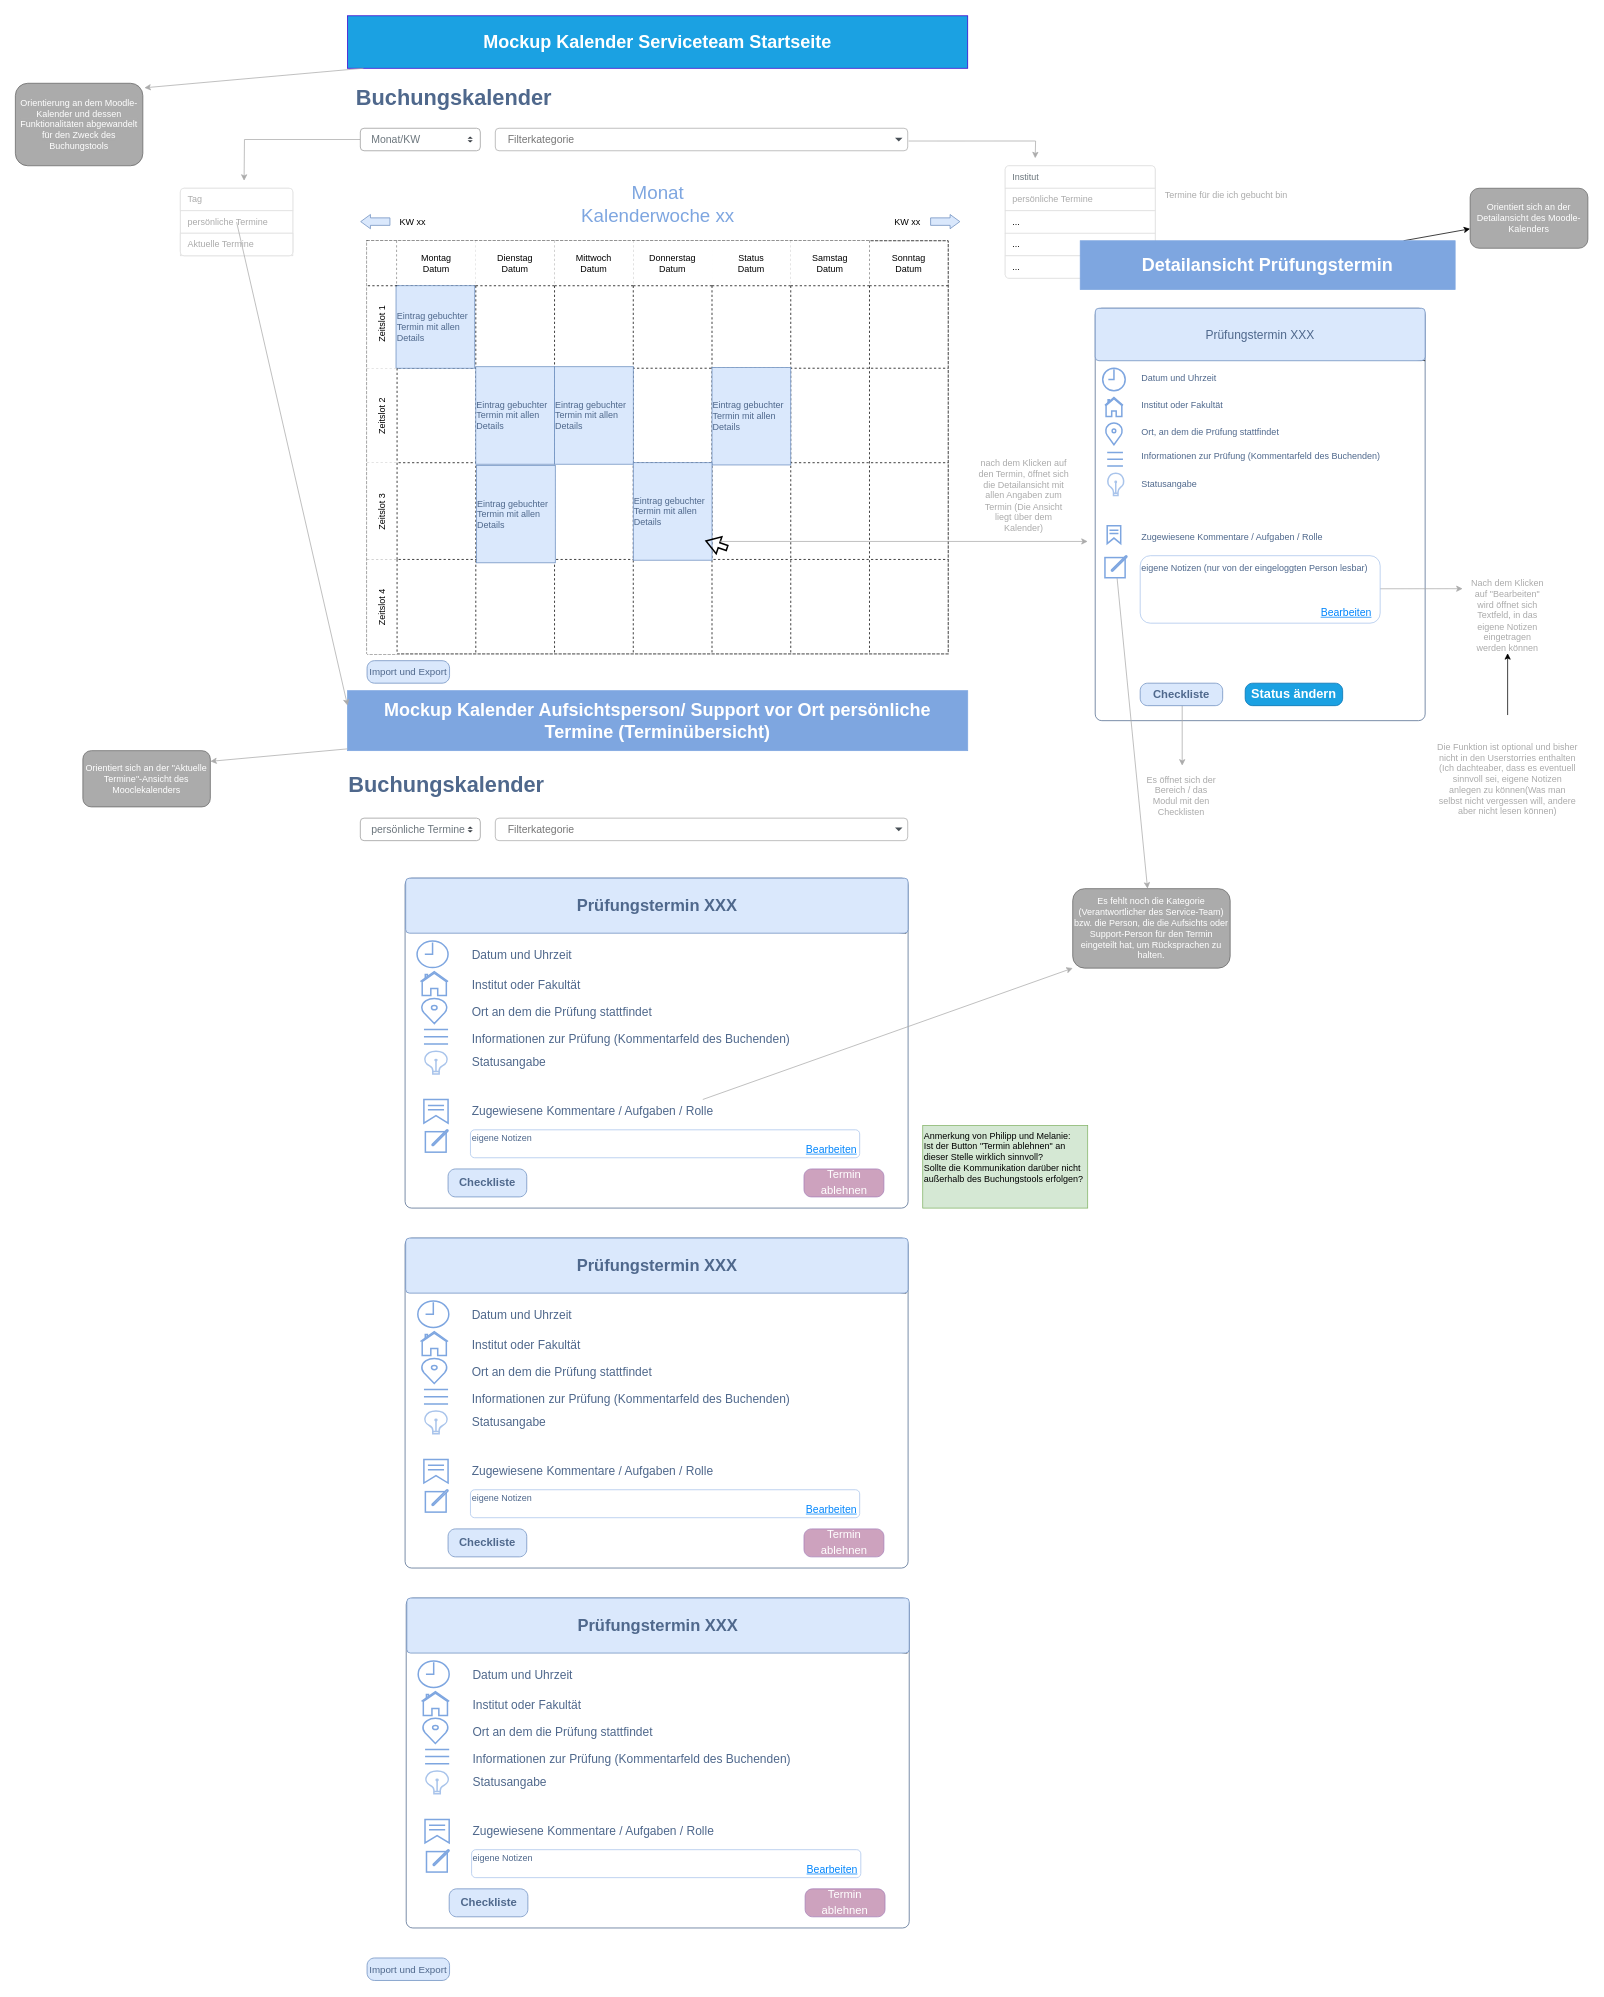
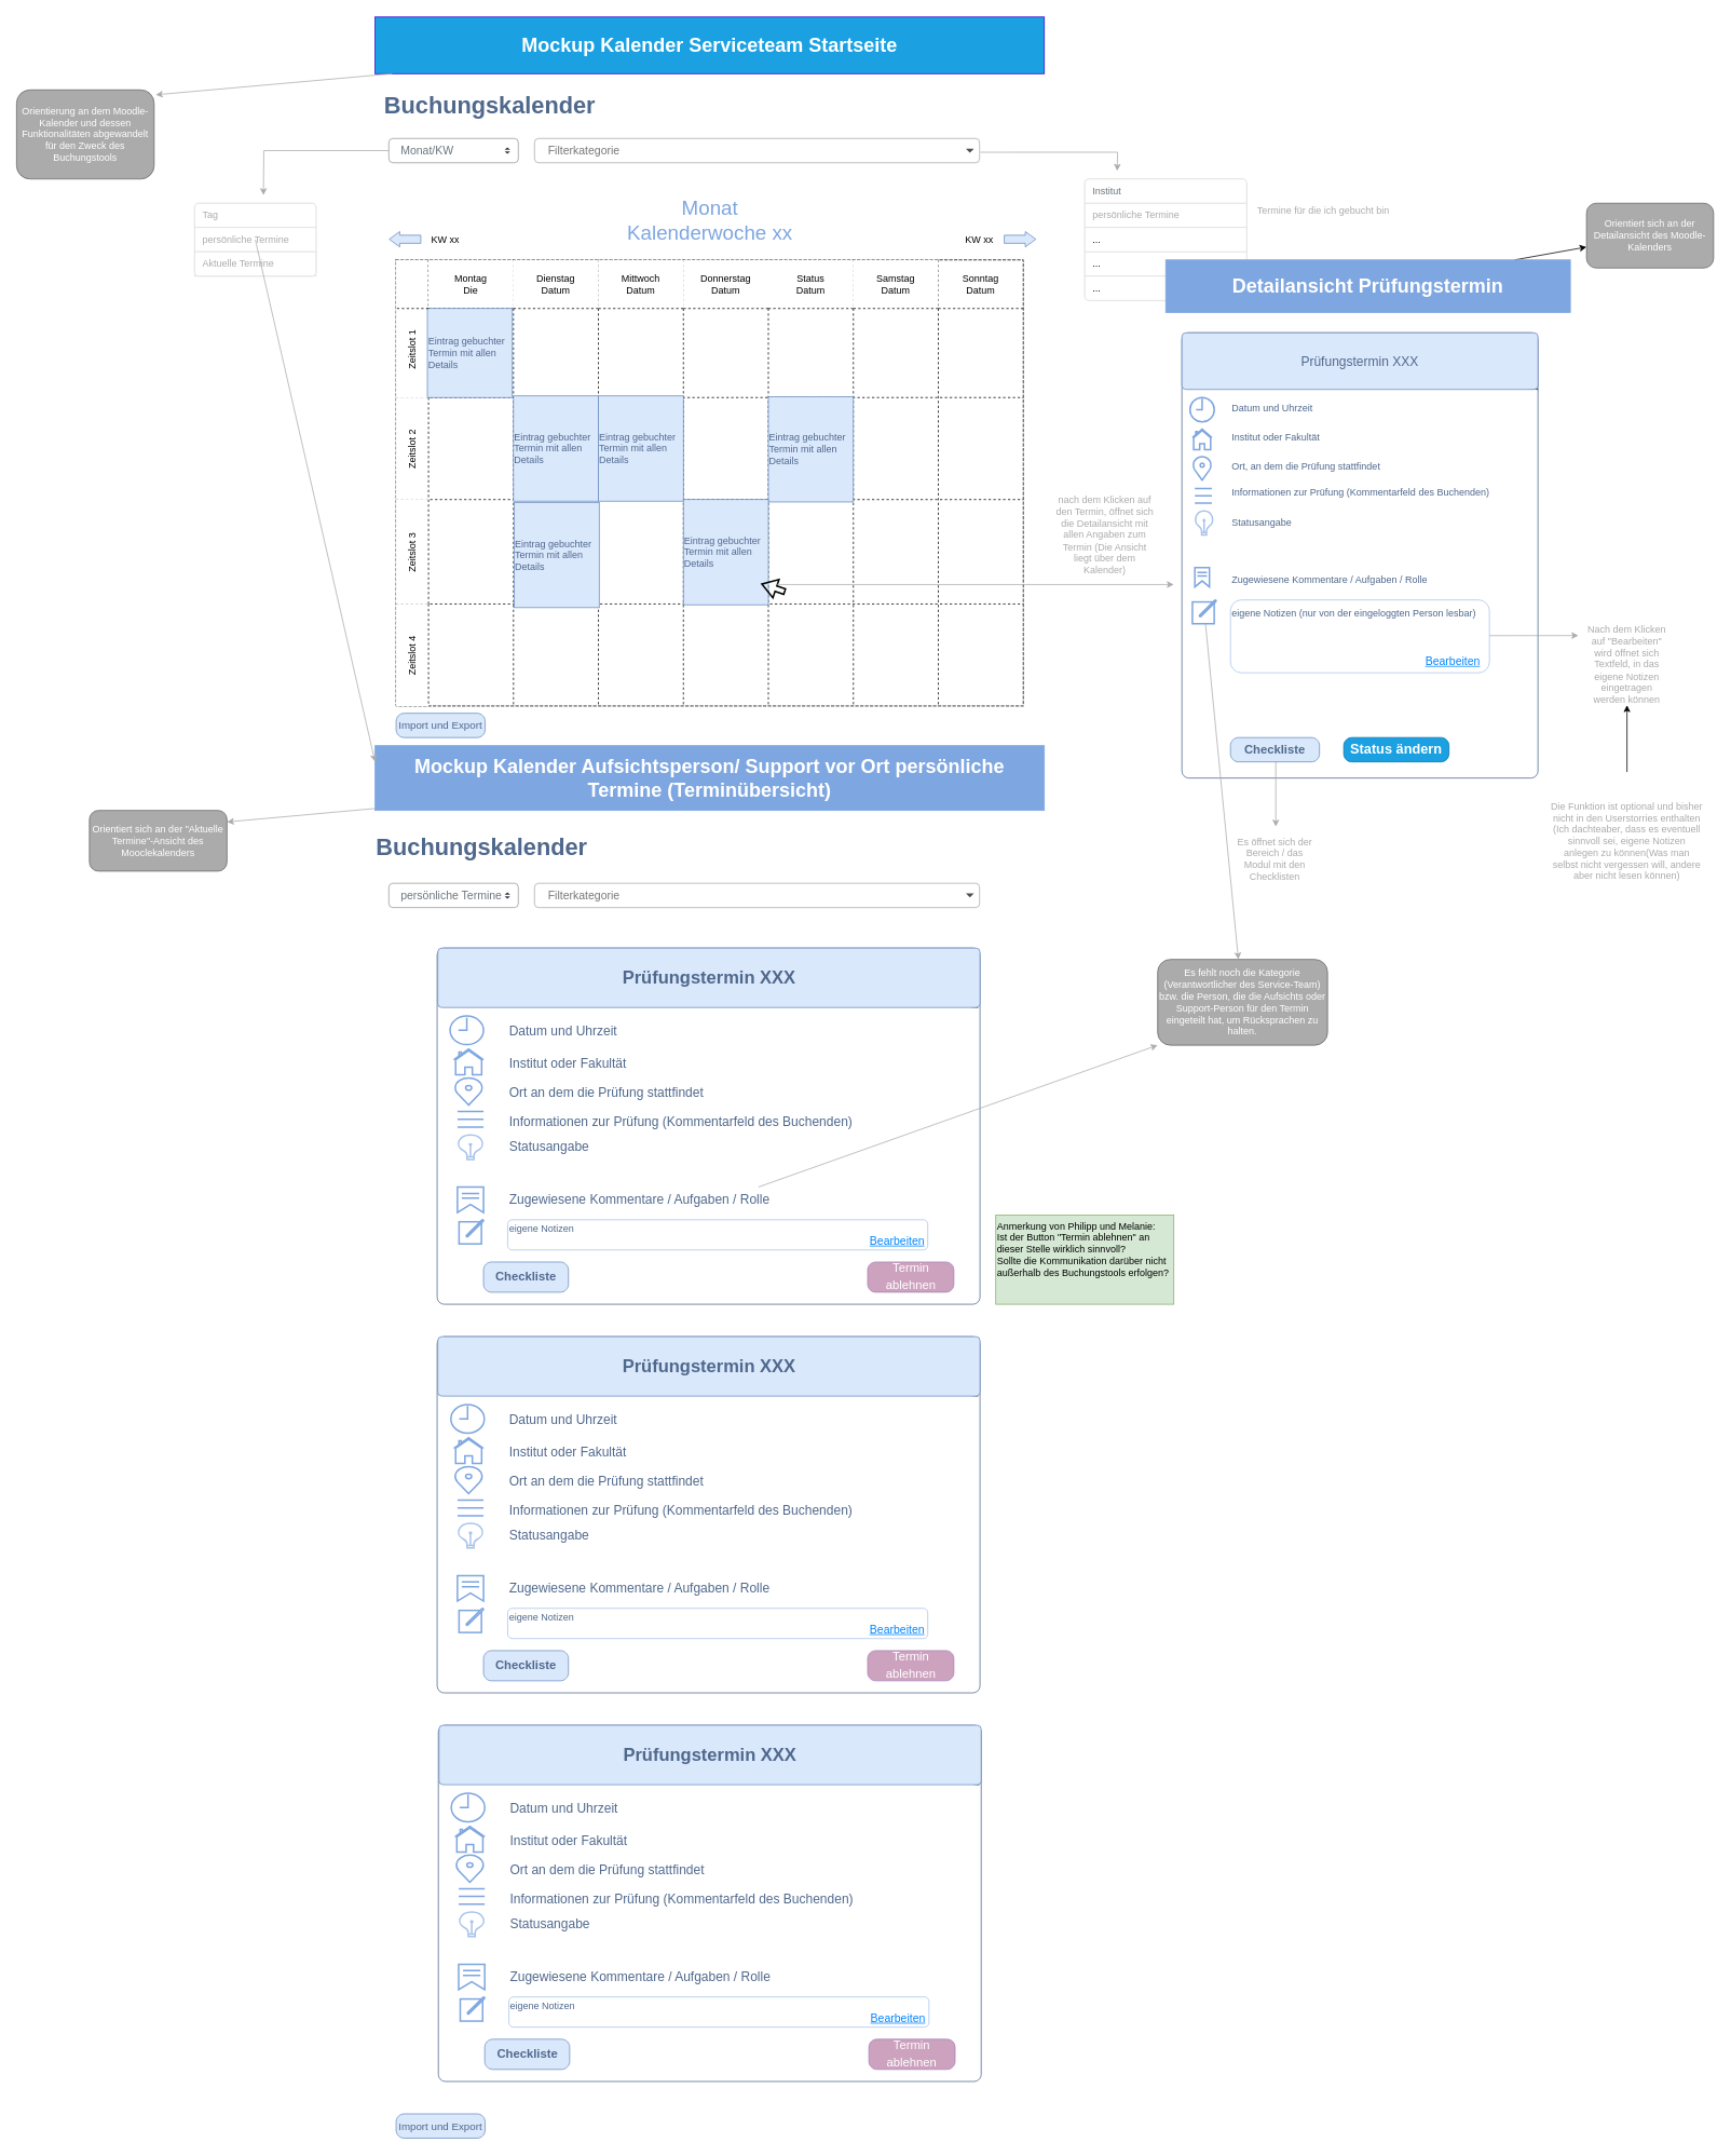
- <mxCell id="6" value="Montag&#10;Datum" style="swimlane;swimlaneHead=0;swimlaneBody=0;fontStyle=0;connectable=0;startSize=60;collapsible=0;recursiveResize=0;expand=0;dashed=1;" parent="5" vertex="1"><mxGeometry x="40" width="105" height="170" as="geometry"><mxRectangle width="105" height="170" as="alternateBounds" /></mxGeometry></mxCell>
+ <mxCell id="6" value="Montag&#10;Die" style="swimlane;swimlaneHead=0;swimlaneBody=0;fontStyle=0;connectable=0;startSize=60;collapsible=0;recursiveResize=0;expand=0;dashed=1;" parent="5" vertex="1"><mxGeometry x="40" width="105" height="170" as="geometry"><mxRectangle width="105" height="170" as="alternateBounds" /></mxGeometry></mxCell>
